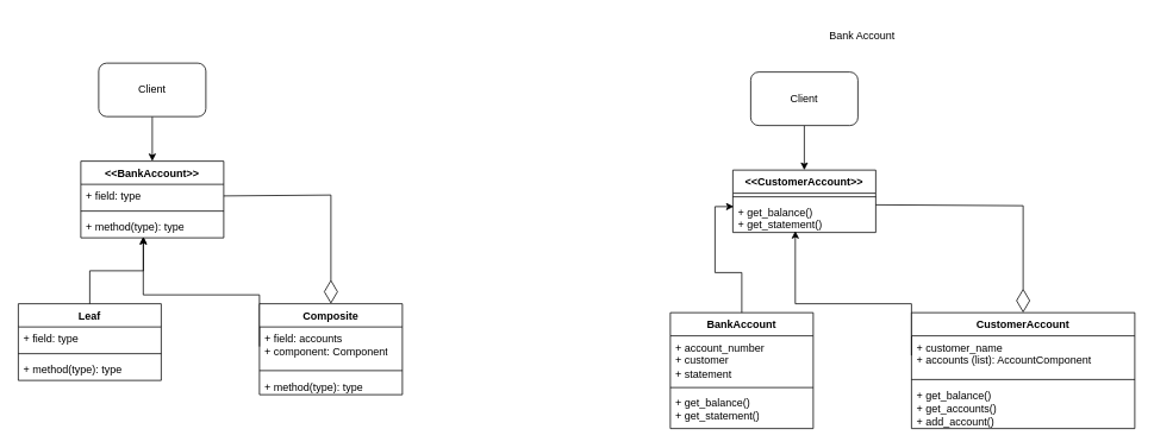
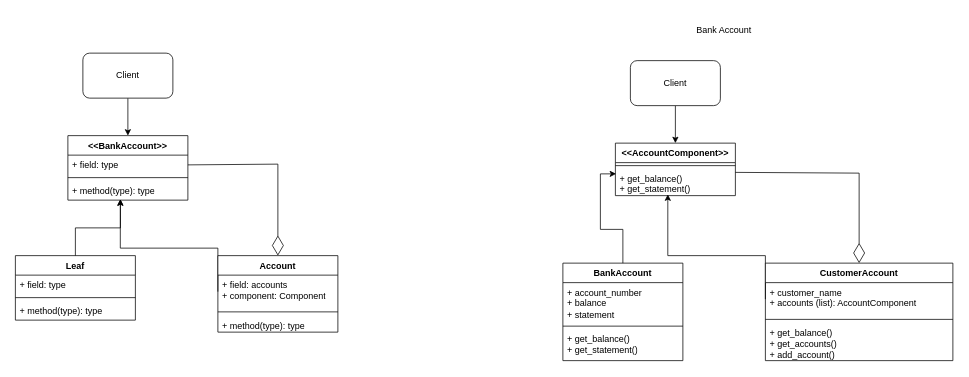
- <mxCell id="19" value="&amp;lt;&amp;lt;CustomerAccount&lt;span style=&quot;background-color: initial;&quot;&gt;&amp;gt;&amp;gt;&lt;/span&gt;" style="swimlane;fontStyle=1;align=center;verticalAlign=top;childLayout=stackLayout;horizontal=1;startSize=26;horizontalStack=0;resizeParent=1;resizeParentMax=0;resizeLast=0;collapsible=1;marginBottom=0;whiteSpace=wrap;html=1;" vertex="1" parent="1"><mxGeometry x="820" y="190" width="160" height="70" as="geometry" /></mxCell>
+ <mxCell id="19" value="&amp;lt;&amp;lt;AccountComponent&lt;span style=&quot;background-color: initial;&quot;&gt;&amp;gt;&amp;gt;&lt;/span&gt;" style="swimlane;fontStyle=1;align=center;verticalAlign=top;childLayout=stackLayout;horizontal=1;startSize=26;horizontalStack=0;resizeParent=1;resizeParentMax=0;resizeLast=0;collapsible=1;marginBottom=0;whiteSpace=wrap;html=1;" vertex="1" parent="1"><mxGeometry x="820" y="190" width="160" height="70" as="geometry" /></mxCell>
- <mxCell id="14" value="Composite" style="swimlane;fontStyle=1;align=center;verticalAlign=top;childLayout=stackLayout;horizontal=1;startSize=26;horizontalStack=0;resizeParent=1;resizeParentMax=0;resizeLast=0;collapsible=1;marginBottom=0;whiteSpace=wrap;html=1;" vertex="1" parent="1"><mxGeometry x="290" y="340" width="160" height="102" as="geometry" /></mxCell>
+ <mxCell id="14" value="Account" style="swimlane;fontStyle=1;align=center;verticalAlign=top;childLayout=stackLayout;horizontal=1;startSize=26;horizontalStack=0;resizeParent=1;resizeParentMax=0;resizeLast=0;collapsible=1;marginBottom=0;whiteSpace=wrap;html=1;" vertex="1" parent="1"><mxGeometry x="290" y="340" width="160" height="102" as="geometry" /></mxCell>
- <mxCell id="25" value="+ account_number&lt;br&gt;+ customer&lt;br&gt;+ statement" style="text;strokeColor=none;fillColor=none;align=left;verticalAlign=top;spacingLeft=4;spacingRight=4;overflow=hidden;rotatable=0;points=[[0,0.5],[1,0.5]];portConstraint=eastwest;whiteSpace=wrap;html=1;" vertex="1" parent="24"><mxGeometry y="26" width="160" height="54" as="geometry" /></mxCell>
+ <mxCell id="25" value="+ account_number&lt;br&gt;+ balance&lt;br&gt;+ statement" style="text;strokeColor=none;fillColor=none;align=left;verticalAlign=top;spacingLeft=4;spacingRight=4;overflow=hidden;rotatable=0;points=[[0,0.5],[1,0.5]];portConstraint=eastwest;whiteSpace=wrap;html=1;" vertex="1" parent="24"><mxGeometry y="26" width="160" height="54" as="geometry" /></mxCell>
